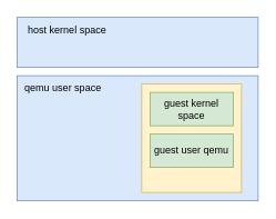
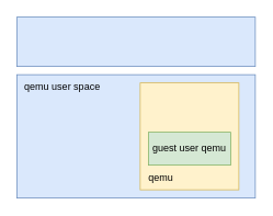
- <mxCell id="4" value="host kernel space" style="text;html=1;align=center;verticalAlign=middle;resizable=0;points=[];autosize=1;strokeColor=none;fillColor=none;" vertex="1" parent="1"><mxGeometry x="20" y="20" width="120" height="30" as="geometry" /></mxCell>
- <mxCell id="8" value="guest kernel space" style="rounded=0;whiteSpace=wrap;html=1;fillColor=#d5e8d4;strokeColor=#82b366;" vertex="1" parent="1"><mxGeometry x="180" y="110" width="100" height="40" as="geometry" /></mxCell>
+ <mxCell id="7" value="qemu" style="text;html=1;align=center;verticalAlign=middle;resizable=0;points=[];autosize=1;strokeColor=none;fillColor=none;" vertex="1" parent="1"><mxGeometry x="170" y="200" width="50" height="30" as="geometry" /></mxCell>
